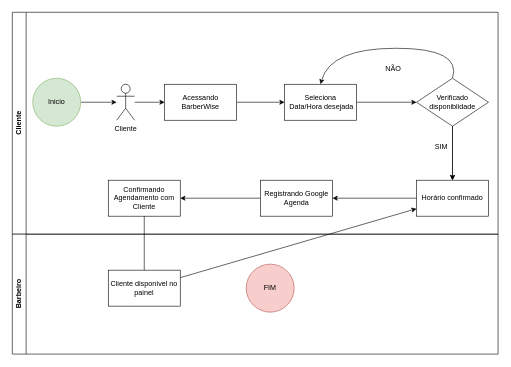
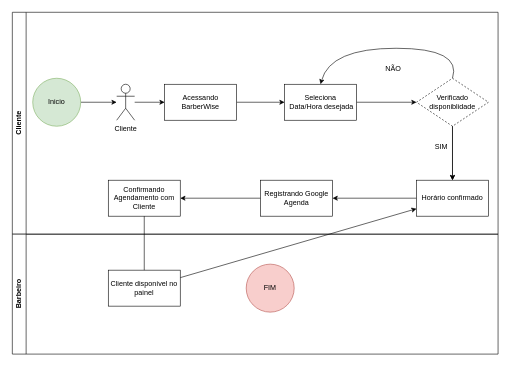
- <mxCell id="18" value="Verificado disponiblidade" style="rhombus;whiteSpace=wrap;html=1;rounded=0;" parent="2" vertex="1"><mxGeometry x="674" y="110" width="120" height="80" as="geometry" /></mxCell>
+ <mxCell id="18" value="Verificado disponiblidade" style="rhombus;whiteSpace=wrap;html=1;rounded=0;dashed=1;" parent="2" vertex="1"><mxGeometry x="674" y="110" width="120" height="80" as="geometry" /></mxCell>
